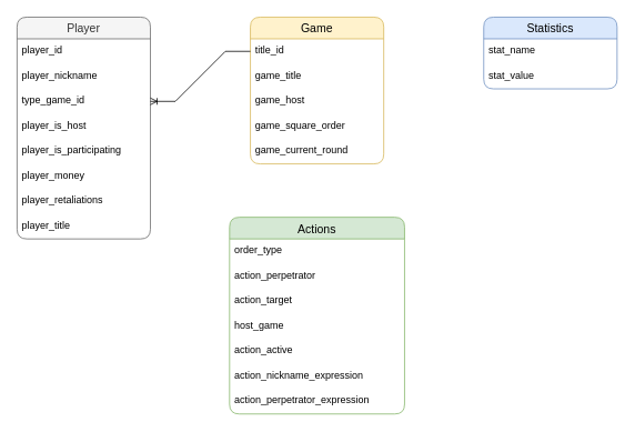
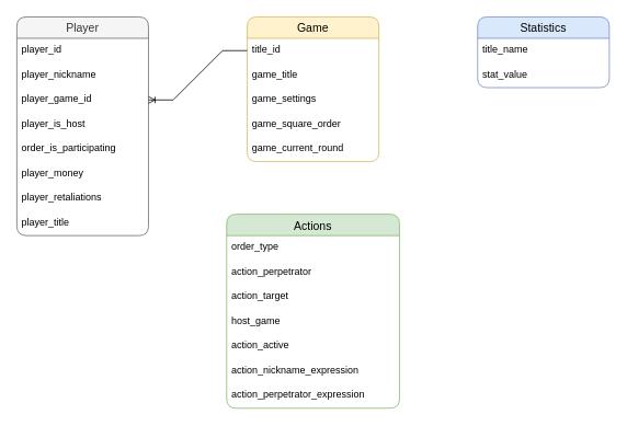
- <mxCell id="18" value="stat_name" style="text;strokeColor=none;fillColor=none;spacingLeft=4;spacingRight=4;overflow=hidden;rotatable=0;points=[[0,0.5],[1,0.5]];portConstraint=eastwest;fontSize=12;" parent="17" vertex="1"><mxGeometry y="26" width="160" height="30" as="geometry" /></mxCell>
+ <mxCell id="18" value="title_name" style="text;strokeColor=none;fillColor=none;spacingLeft=4;spacingRight=4;overflow=hidden;rotatable=0;points=[[0,0.5],[1,0.5]];portConstraint=eastwest;fontSize=12;" parent="17" vertex="1"><mxGeometry y="26" width="160" height="30" as="geometry" /></mxCell>
- <mxCell id="5" value="type_game_id" style="text;strokeColor=none;fillColor=none;spacingLeft=4;spacingRight=4;overflow=hidden;rotatable=0;points=[[0,0.5],[1,0.5]];portConstraint=eastwest;fontSize=12;rounded=1;" parent="2" vertex="1"><mxGeometry y="86" width="160" height="30" as="geometry" /></mxCell>
+ <mxCell id="5" value="player_game_id" style="text;strokeColor=none;fillColor=none;spacingLeft=4;spacingRight=4;overflow=hidden;rotatable=0;points=[[0,0.5],[1,0.5]];portConstraint=eastwest;fontSize=12;rounded=1;" parent="2" vertex="1"><mxGeometry y="86" width="160" height="30" as="geometry" /></mxCell>
- <mxCell id="14" value="game_host" style="text;strokeColor=none;fillColor=none;spacingLeft=4;spacingRight=4;overflow=hidden;rotatable=0;points=[[0,0.5],[1,0.5]];portConstraint=eastwest;fontSize=12;" parent="11" vertex="1"><mxGeometry y="86" width="160" height="30" as="geometry" /></mxCell>
+ <mxCell id="14" value="game_settings" style="text;strokeColor=none;fillColor=none;spacingLeft=4;spacingRight=4;overflow=hidden;rotatable=0;points=[[0,0.5],[1,0.5]];portConstraint=eastwest;fontSize=12;" parent="11" vertex="1"><mxGeometry y="86" width="160" height="30" as="geometry" /></mxCell>
- <mxCell id="7" value="player_is_participating" style="text;strokeColor=none;fillColor=none;spacingLeft=4;spacingRight=4;overflow=hidden;rotatable=0;points=[[0,0.5],[1,0.5]];portConstraint=eastwest;fontSize=12;" vertex="1" parent="2"><mxGeometry y="146" width="160" height="30" as="geometry" /></mxCell>
+ <mxCell id="7" value="order_is_participating" style="text;strokeColor=none;fillColor=none;spacingLeft=4;spacingRight=4;overflow=hidden;rotatable=0;points=[[0,0.5],[1,0.5]];portConstraint=eastwest;fontSize=12;" vertex="1" parent="2"><mxGeometry y="146" width="160" height="30" as="geometry" /></mxCell>
